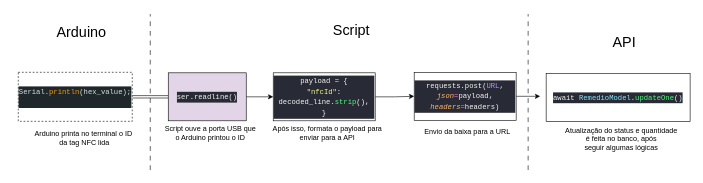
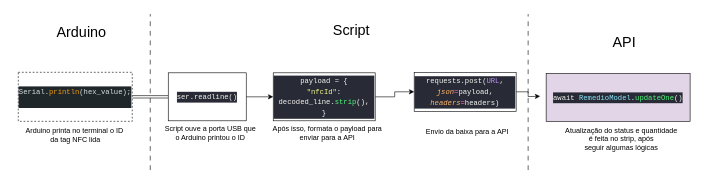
- <mxCell id="19" value="&lt;div style=&quot;color: rgb(248, 248, 242); background-color: rgb(40, 42, 54); font-family: Menlo, Monaco, &amp;quot;Courier New&amp;quot;, monospace; line-height: 18px;&quot;&gt;&lt;div style=&quot;line-height: 18px;&quot;&gt;&lt;div style=&quot;line-height: 18px;&quot;&gt;&lt;div style=&quot;line-height: 18px;&quot;&gt;              requests.post(&lt;span style=&quot;color: #bd93f9;&quot;&gt;URL&lt;/span&gt;, &lt;span style=&quot;color: #ffb86c;font-style: italic;&quot;&gt;json&lt;/span&gt;&lt;span style=&quot;color: #ff79c6;&quot;&gt;=&lt;/span&gt;payload, &lt;span style=&quot;color: #ffb86c;font-style: italic;&quot;&gt;headers&lt;/span&gt;&lt;span style=&quot;color: #ff79c6;&quot;&gt;=&lt;/span&gt;headers)&lt;/div&gt;&lt;/div&gt;&lt;/div&gt;&lt;/div&gt;" style="rounded=0;whiteSpace=wrap;html=1;" vertex="1" parent="1"><mxGeometry x="690" y="120" width="170" height="80" as="geometry" /></mxCell>
+ <mxCell id="19" value="&lt;div style=&quot;color: rgb(248, 248, 242); background-color: rgb(40, 42, 54); font-family: Menlo, Monaco, &amp;quot;Courier New&amp;quot;, monospace; line-height: 18px;&quot;&gt;&lt;div style=&quot;line-height: 18px;&quot;&gt;&lt;div style=&quot;line-height: 18px;&quot;&gt;&lt;div style=&quot;line-height: 18px;&quot;&gt;              requests.post(&lt;span style=&quot;color: #bd93f9;&quot;&gt;URL&lt;/span&gt;, &lt;span style=&quot;color: #ffb86c;font-style: italic;&quot;&gt;json&lt;/span&gt;&lt;span style=&quot;color: #ff79c6;&quot;&gt;=&lt;/span&gt;payload, &lt;span style=&quot;color: #ffb86c;font-style: italic;&quot;&gt;headers&lt;/span&gt;&lt;span style=&quot;color: #ff79c6;&quot;&gt;=&lt;/span&gt;headers)&lt;/div&gt;&lt;/div&gt;&lt;/div&gt;&lt;/div&gt;" style="rounded=0;whiteSpace=wrap;html=1;" vertex="1" parent="1"><mxGeometry x="690" y="120" width="170" height="65" as="geometry" /></mxCell>
- <mxCell id="5" value="&lt;div style=&quot;color: rgb(248, 248, 242); background-color: rgb(40, 42, 54); font-family: Menlo, Monaco, &amp;quot;Courier New&amp;quot;, monospace; line-height: 18px;&quot;&gt;&lt;div style=&quot;line-height: 18px;&quot;&gt;ser.readline()&lt;/div&gt;&lt;/div&gt;" style="rounded=0;whiteSpace=wrap;html=1;fillColor=#e1d5e7;" vertex="1" parent="1"><mxGeometry x="280" y="120.86" width="130" height="80" as="geometry" /></mxCell>
+ <mxCell id="5" value="&lt;div style=&quot;color: rgb(248, 248, 242); background-color: rgb(40, 42, 54); font-family: Menlo, Monaco, &amp;quot;Courier New&amp;quot;, monospace; line-height: 18px;&quot;&gt;&lt;div style=&quot;line-height: 18px;&quot;&gt;ser.readline()&lt;/div&gt;&lt;/div&gt;" style="rounded=0;whiteSpace=wrap;html=1;" vertex="1" parent="1"><mxGeometry x="280" y="120.86" width="130" height="80" as="geometry" /></mxCell>
- <mxCell id="10" value="&lt;div style=&quot;color: rgb(248, 248, 242); background-color: rgb(40, 42, 54); font-family: Menlo, Monaco, &amp;quot;Courier New&amp;quot;, monospace; line-height: 18px;&quot;&gt;&lt;div style=&quot;line-height: 18px;&quot;&gt;&lt;div style=&quot;line-height: 18px;&quot;&gt;await &lt;span style=&quot;color: #8be9fd;&quot;&gt;RemedioModel&lt;/span&gt;.&lt;span style=&quot;color: #50fa7b;&quot;&gt;updateOne&lt;/span&gt;()&lt;/div&gt;&lt;/div&gt;&lt;/div&gt;" style="rounded=0;whiteSpace=wrap;html=1;" vertex="1" parent="1"><mxGeometry x="910" y="121.73" width="240" height="80" as="geometry" /></mxCell>
+ <mxCell id="10" value="&lt;div style=&quot;color: rgb(248, 248, 242); background-color: rgb(40, 42, 54); font-family: Menlo, Monaco, &amp;quot;Courier New&amp;quot;, monospace; line-height: 18px;&quot;&gt;&lt;div style=&quot;line-height: 18px;&quot;&gt;&lt;div style=&quot;line-height: 18px;&quot;&gt;await &lt;span style=&quot;color: #8be9fd;&quot;&gt;RemedioModel&lt;/span&gt;.&lt;span style=&quot;color: #50fa7b;&quot;&gt;updateOne&lt;/span&gt;()&lt;/div&gt;&lt;/div&gt;&lt;/div&gt;" style="rounded=0;whiteSpace=wrap;html=1;fillColor=#e1d5e7;" vertex="1" parent="1"><mxGeometry x="910" y="121.73" width="240" height="80" as="geometry" /></mxCell>
- <mxCell id="20" value="Envio da baixa para a URL&amp;nbsp;" style="text;html=1;align=center;verticalAlign=middle;resizable=0;points=[];autosize=1;strokeColor=none;fillColor=none;" vertex="1" parent="1"><mxGeometry x="700" y="205" width="160" height="30" as="geometry" /></mxCell>
+ <mxCell id="20" value="Envio da baixa para a API&amp;nbsp;" style="text;html=1;align=center;verticalAlign=middle;resizable=0;points=[];autosize=1;strokeColor=none;fillColor=none;" vertex="1" parent="1"><mxGeometry x="700" y="205" width="160" height="30" as="geometry" /></mxCell>
- <mxCell id="22" value="Arduino printa no terminal o ID&amp;nbsp;&lt;br&gt;da tag NFC lida" style="text;html=1;align=center;verticalAlign=middle;resizable=0;points=[];autosize=1;strokeColor=none;fillColor=none;" vertex="1" parent="1"><mxGeometry x="45" y="210" width="190" height="40" as="geometry" /></mxCell>
+ <mxCell id="22" value="Arduino printa no terminal o ID&amp;nbsp;&lt;br&gt;da tag NFC lida" style="text;html=1;align=center;verticalAlign=middle;resizable=0;points=[];autosize=1;strokeColor=none;fillColor=none;" vertex="1" parent="1"><mxGeometry x="30" y="205" width="190" height="40" as="geometry" /></mxCell>
- <mxCell id="11" value="Atualização do status e quantidade&lt;br&gt;é feita no banco, após&lt;br&gt;seguir algumas lógicas" style="text;html=1;align=center;verticalAlign=middle;resizable=0;points=[];autosize=1;strokeColor=none;fillColor=none;" vertex="1" parent="1"><mxGeometry x="930" y="200.86" width="210" height="60" as="geometry" /></mxCell>
+ <mxCell id="11" value="Atualização do status e quantidade&lt;br&gt;é feita no strip, após&lt;br&gt;seguir algumas lógicas" style="text;html=1;align=center;verticalAlign=middle;resizable=0;points=[];autosize=1;strokeColor=none;fillColor=none;" vertex="1" parent="1"><mxGeometry x="930" y="200.86" width="210" height="60" as="geometry" /></mxCell>
